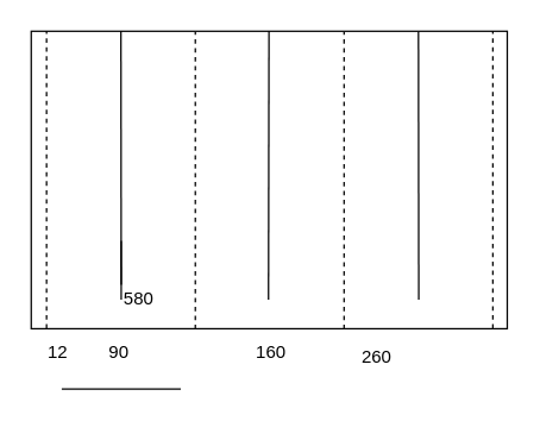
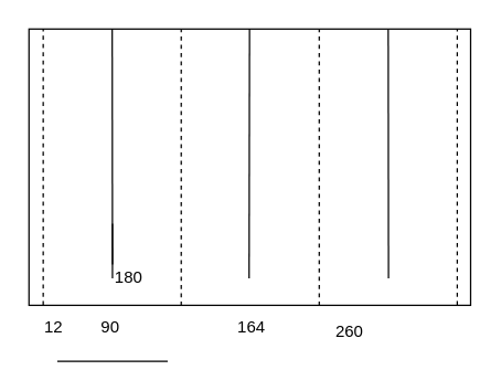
- <mxCell id="16" value="580" style="text;html=1;resizable=0;points=[];autosize=1;align=left;verticalAlign=top;spacingTop=-4;" vertex="1" parent="1"><mxGeometry x="81" y="191" width="40" height="20" as="geometry" /></mxCell>
+ <mxCell id="16" value="180" style="text;html=1;resizable=0;points=[];autosize=1;align=left;verticalAlign=top;spacingTop=-4;" vertex="1" parent="1"><mxGeometry x="81" y="191" width="40" height="20" as="geometry" /></mxCell>
- <mxCell id="13" value="160" style="text;html=1;resizable=0;points=[];autosize=1;align=left;verticalAlign=top;spacingTop=-4;" vertex="1" parent="1"><mxGeometry x="169.5" y="227" width="40" height="20" as="geometry" /></mxCell>
+ <mxCell id="13" value="164" style="text;html=1;resizable=0;points=[];autosize=1;align=left;verticalAlign=top;spacingTop=-4;" vertex="1" parent="1"><mxGeometry x="169.5" y="227" width="40" height="20" as="geometry" /></mxCell>
